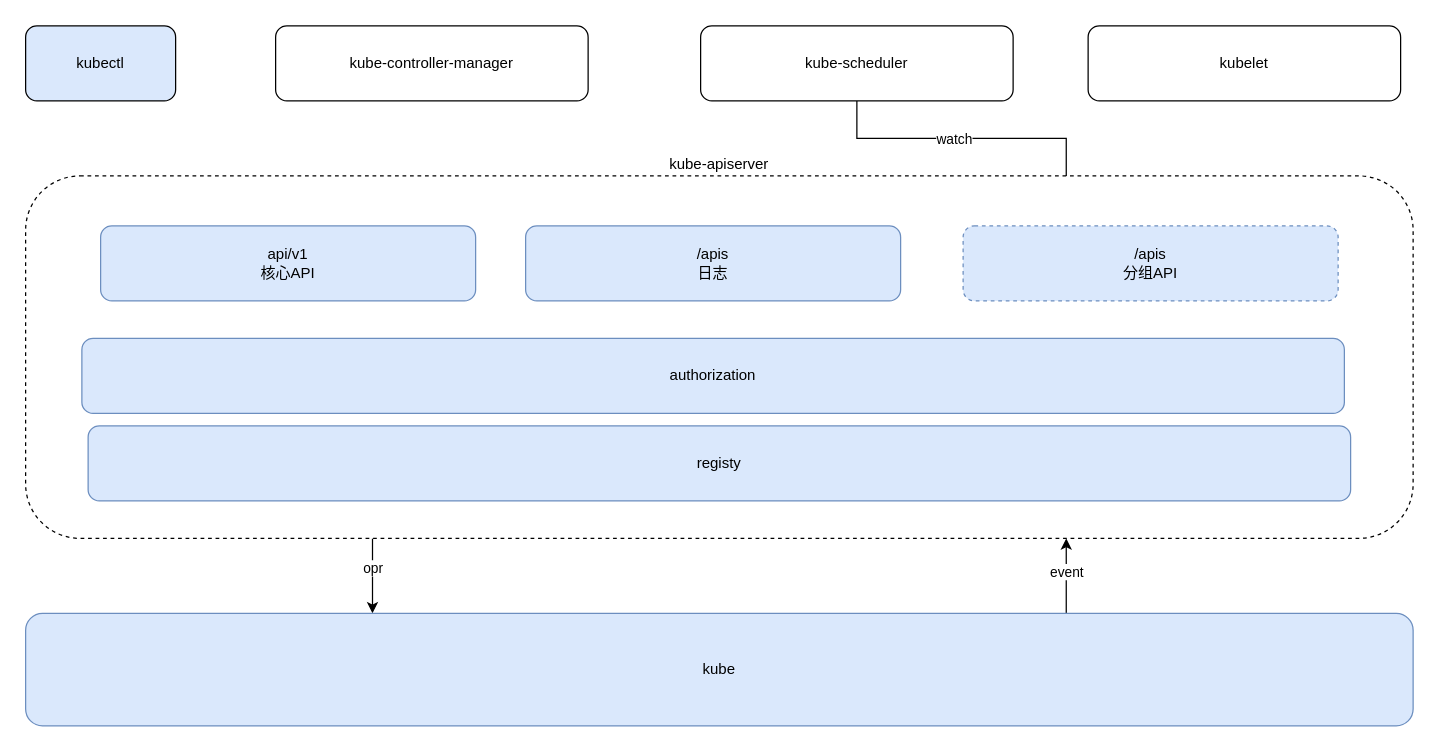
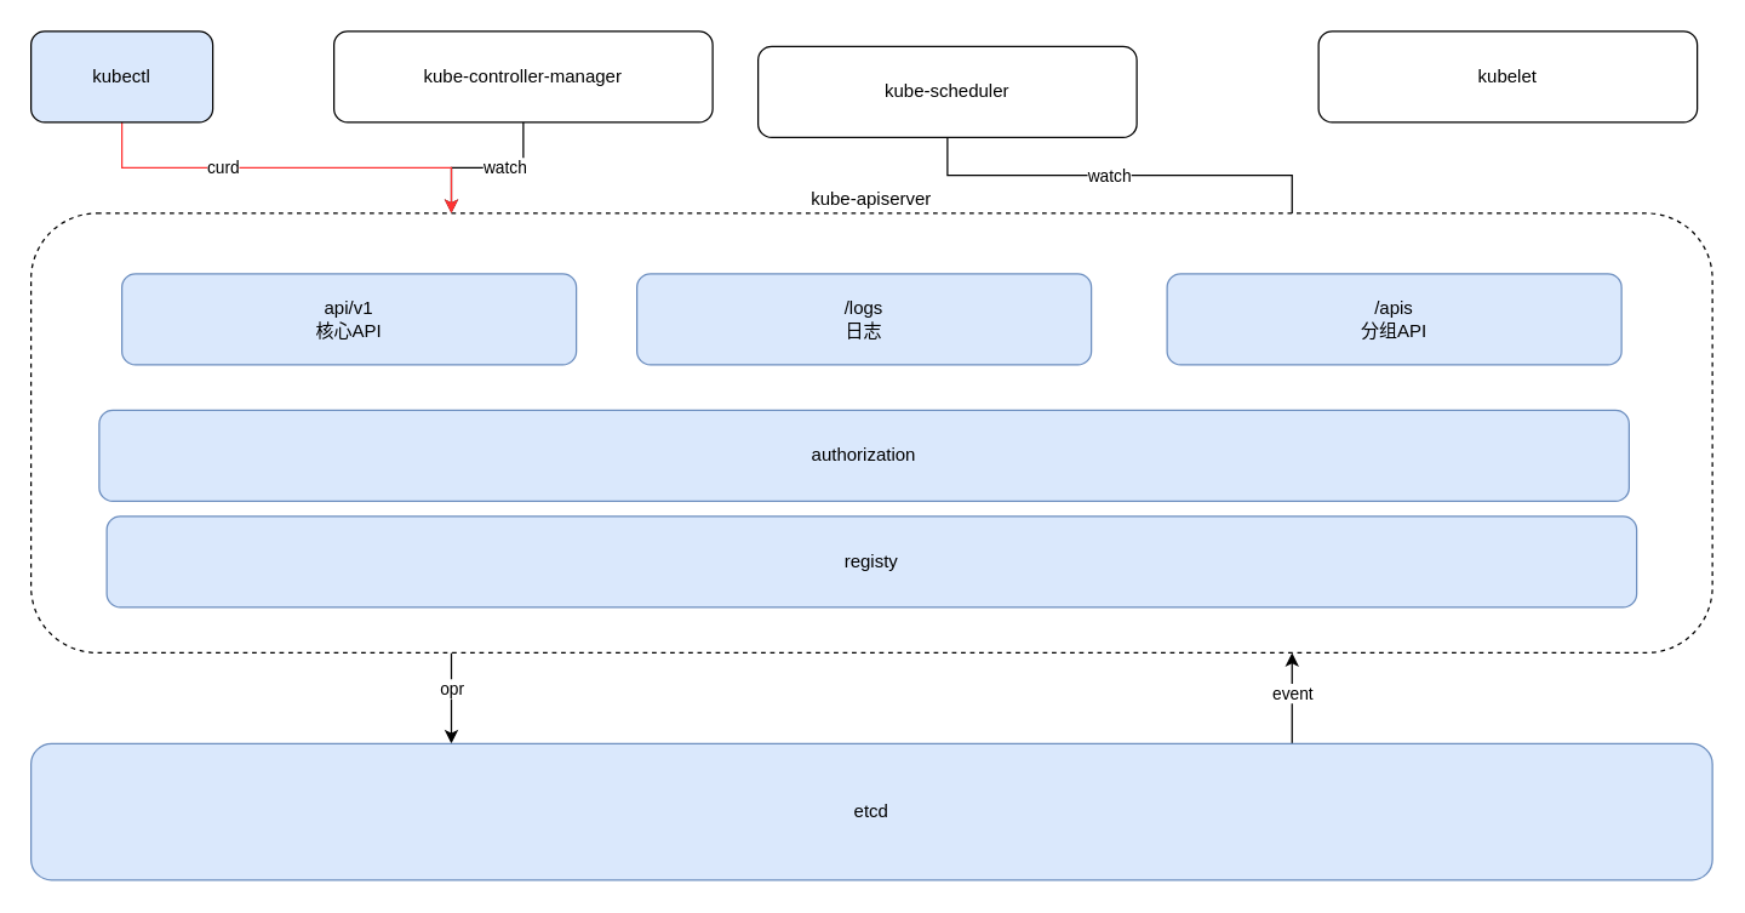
- <mxCell id="21" value="kube-scheduler" style="rounded=1;whiteSpace=wrap;html=1;" vertex="1" parent="1"><mxGeometry x="560" y="20" width="250" height="60" as="geometry" /></mxCell>
+ <mxCell id="21" value="kube-scheduler" style="rounded=1;whiteSpace=wrap;html=1;" vertex="1" parent="1"><mxGeometry x="500" y="30" width="250" height="60" as="geometry" /></mxCell>
+ <mxCell id="16" style="edgeStyle=orthogonalEdgeStyle;rounded=0;orthogonalLoop=1;jettySize=auto;html=1;exitX=0.5;exitY=1;exitDx=0;exitDy=0;entryX=0.25;entryY=0;entryDx=0;entryDy=0;strokeColor=#FF3333;" edge="1" parent="1" source="18" target="4"><mxGeometry relative="1" as="geometry" /></mxCell>
+ <mxCell id="17" value="curd" style="edgeLabel;html=1;align=center;verticalAlign=middle;resizable=0;points=[];" vertex="1" connectable="0" parent="16"><mxGeometry x="-0.316" y="1" relative="1" as="geometry"><mxPoint x="1" as="offset" /></mxGeometry></mxCell>
+ <mxCell id="13" style="edgeStyle=orthogonalEdgeStyle;rounded=0;orthogonalLoop=1;jettySize=auto;html=1;exitX=0.5;exitY=1;exitDx=0;exitDy=0;entryX=0.25;entryY=0;entryDx=0;entryDy=0;" edge="1" parent="1" source="15" target="4"><mxGeometry relative="1" as="geometry" /></mxCell>
+ <mxCell id="14" value="watch" style="edgeLabel;html=1;align=center;verticalAlign=middle;resizable=0;points=[];" vertex="1" connectable="0" parent="13"><mxGeometry x="-0.202" y="-1" relative="1" as="geometry"><mxPoint as="offset" /></mxGeometry></mxCell>
- <mxCell id="11" value="/apis&lt;br&gt;日志" style="rounded=1;whiteSpace=wrap;html=1;fillColor=#dae8fc;strokeColor=#6c8ebf;" parent="1" vertex="1"><mxGeometry x="420" y="180" width="300" height="60" as="geometry" /></mxCell>
+ <mxCell id="11" value="/logs&lt;br&gt;日志" style="rounded=1;whiteSpace=wrap;html=1;fillColor=#dae8fc;strokeColor=#6c8ebf;" parent="1" vertex="1"><mxGeometry x="420" y="180" width="300" height="60" as="geometry" /></mxCell>
- <mxCell id="12" value="/apis&lt;br&gt;分组API" style="rounded=1;whiteSpace=wrap;html=1;fillColor=#dae8fc;strokeColor=#6c8ebf;dashed=1;" parent="1" vertex="1"><mxGeometry x="770" y="180" width="300" height="60" as="geometry" /></mxCell>
+ <mxCell id="12" value="/apis&lt;br&gt;分组API" style="rounded=1;whiteSpace=wrap;html=1;fillColor=#dae8fc;strokeColor=#6c8ebf;" parent="1" vertex="1"><mxGeometry x="770" y="180" width="300" height="60" as="geometry" /></mxCell>
- <mxCell id="10" value="kube" style="rounded=1;whiteSpace=wrap;html=1;fillColor=#dae8fc;strokeColor=#6c8ebf;" parent="1" vertex="1"><mxGeometry x="20" y="490" width="1110" height="90" as="geometry" /></mxCell>
+ <mxCell id="10" value="etcd" style="rounded=1;whiteSpace=wrap;html=1;fillColor=#dae8fc;strokeColor=#6c8ebf;" parent="1" vertex="1"><mxGeometry x="20" y="490" width="1110" height="90" as="geometry" /></mxCell>
